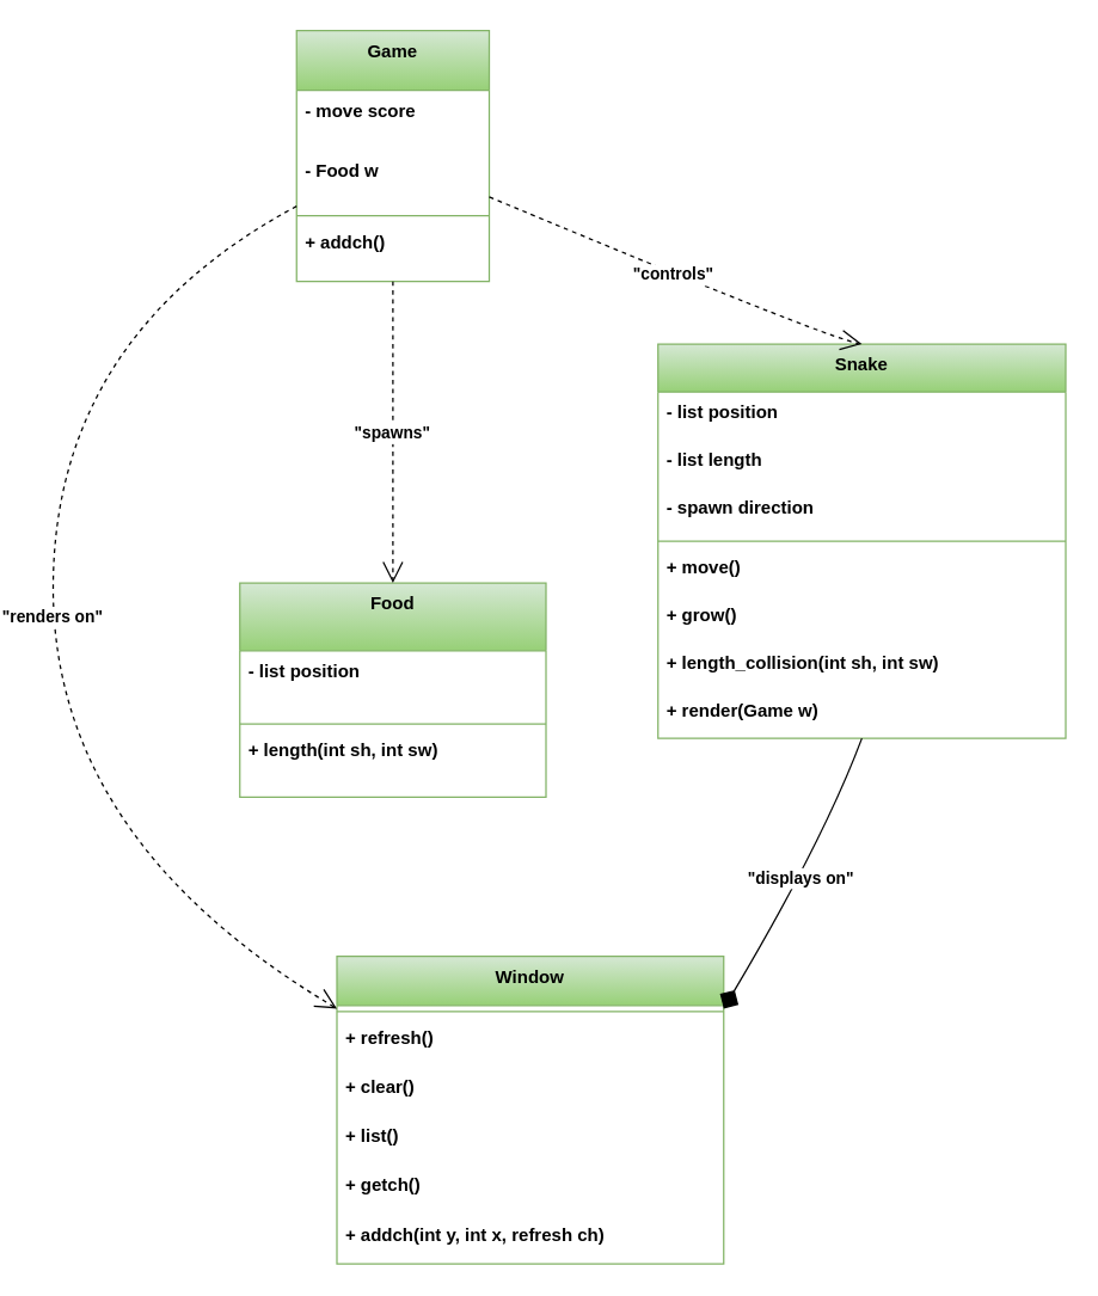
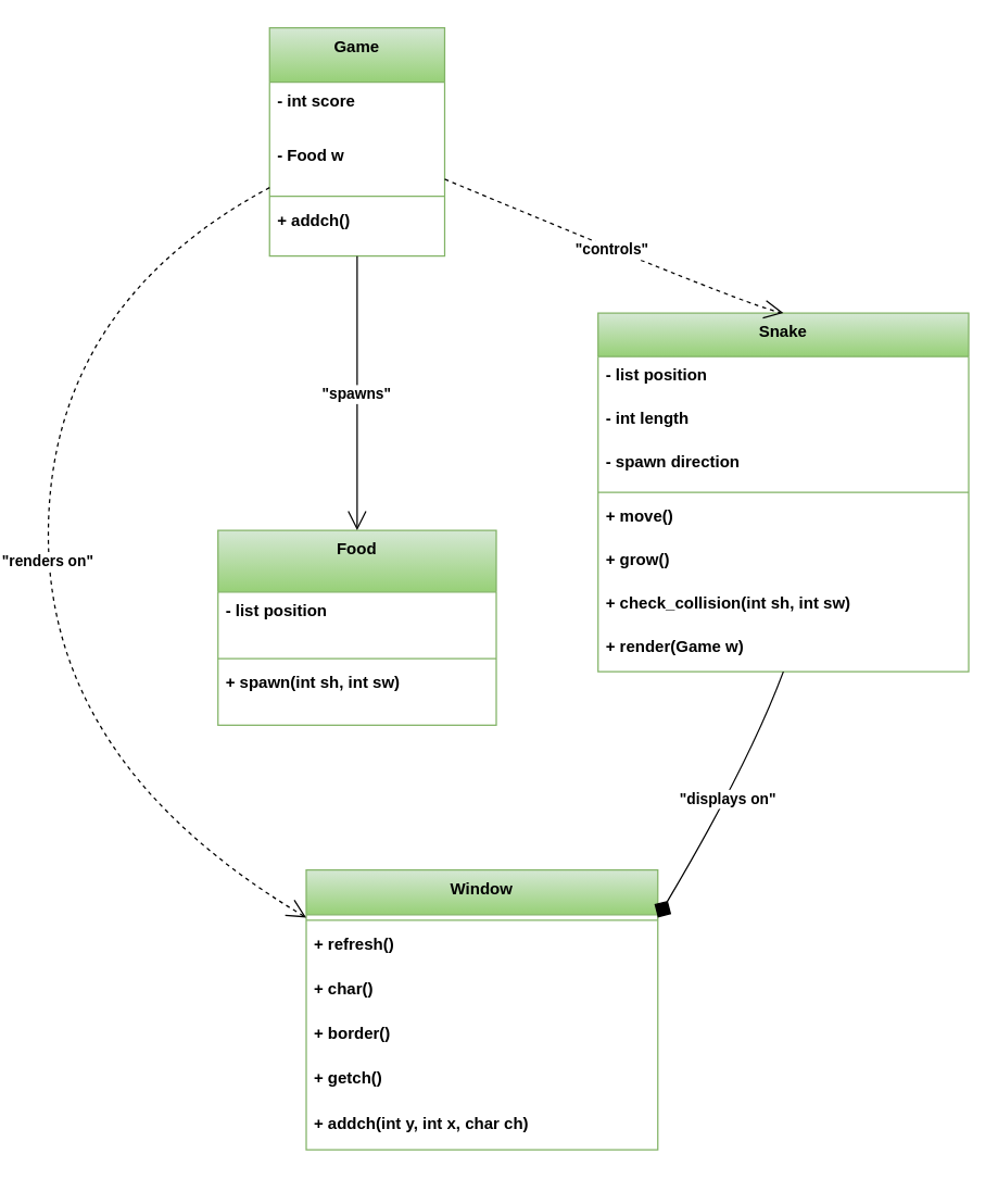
- <mxCell id="3" value="- move score" style="text;strokeColor=none;fillColor=none;align=left;verticalAlign=top;spacingLeft=4;spacingRight=4;overflow=hidden;rotatable=0;points=[[0,0.5],[1,0.5]];portConstraint=eastwest;fontStyle=1" vertex="1" parent="2"><mxGeometry y="40" width="129" height="40" as="geometry" /></mxCell>
+ <mxCell id="3" value="- int score" style="text;strokeColor=none;fillColor=none;align=left;verticalAlign=top;spacingLeft=4;spacingRight=4;overflow=hidden;rotatable=0;points=[[0,0.5],[1,0.5]];portConstraint=eastwest;fontStyle=1" vertex="1" parent="2"><mxGeometry y="40" width="129" height="40" as="geometry" /></mxCell>
- <mxCell id="28" value="&quot;spawns&quot;" style="curved=1;startArrow=none;endArrow=open;endSize=12;exitX=0.5;exitY=1;entryX=0.5;entryY=0;rounded=0;fontStyle=1;dashed=1;" edge="1" parent="1" source="2" target="16"><mxGeometry relative="1" as="geometry"><Array as="points" /></mxGeometry></mxCell>
+ <mxCell id="28" value="&quot;spawns&quot;" style="curved=1;startArrow=none;endArrow=open;endSize=12;exitX=0.5;exitY=1;entryX=0.5;entryY=0;rounded=0;fontStyle=1" edge="1" parent="1" source="2" target="16"><mxGeometry relative="1" as="geometry"><Array as="points" /></mxGeometry></mxCell>
- <mxCell id="9" value="- list length" style="text;strokeColor=none;fillColor=none;align=left;verticalAlign=top;spacingLeft=4;spacingRight=4;overflow=hidden;rotatable=0;points=[[0,0.5],[1,0.5]];portConstraint=eastwest;fontStyle=1" vertex="1" parent="7"><mxGeometry y="64" width="273" height="32" as="geometry" /></mxCell>
+ <mxCell id="9" value="- int length" style="text;strokeColor=none;fillColor=none;align=left;verticalAlign=top;spacingLeft=4;spacingRight=4;overflow=hidden;rotatable=0;points=[[0,0.5],[1,0.5]];portConstraint=eastwest;fontStyle=1" vertex="1" parent="7"><mxGeometry y="64" width="273" height="32" as="geometry" /></mxCell>
- <mxCell id="14" value="+ length_collision(int sh, int sw)" style="text;strokeColor=none;fillColor=none;align=left;verticalAlign=top;spacingLeft=4;spacingRight=4;overflow=hidden;rotatable=0;points=[[0,0.5],[1,0.5]];portConstraint=eastwest;fontStyle=1" vertex="1" parent="7"><mxGeometry y="200" width="273" height="32" as="geometry" /></mxCell>
+ <mxCell id="14" value="+ check_collision(int sh, int sw)" style="text;strokeColor=none;fillColor=none;align=left;verticalAlign=top;spacingLeft=4;spacingRight=4;overflow=hidden;rotatable=0;points=[[0,0.5],[1,0.5]];portConstraint=eastwest;fontStyle=1" vertex="1" parent="7"><mxGeometry y="200" width="273" height="32" as="geometry" /></mxCell>
- <mxCell id="19" value="+ length(int sh, int sw)" style="text;strokeColor=none;fillColor=none;align=left;verticalAlign=top;spacingLeft=4;spacingRight=4;overflow=hidden;rotatable=0;points=[[0,0.5],[1,0.5]];portConstraint=eastwest;fontStyle=1" vertex="1" parent="16"><mxGeometry y="98.333" width="205" height="45" as="geometry" /></mxCell>
+ <mxCell id="19" value="+ spawn(int sh, int sw)" style="text;strokeColor=none;fillColor=none;align=left;verticalAlign=top;spacingLeft=4;spacingRight=4;overflow=hidden;rotatable=0;points=[[0,0.5],[1,0.5]];portConstraint=eastwest;fontStyle=1" vertex="1" parent="16"><mxGeometry y="98.333" width="205" height="45" as="geometry" /></mxCell>
- <mxCell id="23" value="+ clear()" style="text;strokeColor=none;fillColor=none;align=left;verticalAlign=top;spacingLeft=4;spacingRight=4;overflow=hidden;rotatable=0;points=[[0,0.5],[1,0.5]];portConstraint=eastwest;fontStyle=1" vertex="1" parent="20"><mxGeometry y="73.923" width="259" height="33" as="geometry" /></mxCell>
+ <mxCell id="23" value="+ char()" style="text;strokeColor=none;fillColor=none;align=left;verticalAlign=top;spacingLeft=4;spacingRight=4;overflow=hidden;rotatable=0;points=[[0,0.5],[1,0.5]];portConstraint=eastwest;fontStyle=1" vertex="1" parent="20"><mxGeometry y="73.923" width="259" height="33" as="geometry" /></mxCell>
- <mxCell id="24" value="+ list()" style="text;strokeColor=none;fillColor=none;align=left;verticalAlign=top;spacingLeft=4;spacingRight=4;overflow=hidden;rotatable=0;points=[[0,0.5],[1,0.5]];portConstraint=eastwest;fontStyle=1" vertex="1" parent="20"><mxGeometry y="106.923" width="259" height="33" as="geometry" /></mxCell>
+ <mxCell id="24" value="+ border()" style="text;strokeColor=none;fillColor=none;align=left;verticalAlign=top;spacingLeft=4;spacingRight=4;overflow=hidden;rotatable=0;points=[[0,0.5],[1,0.5]];portConstraint=eastwest;fontStyle=1" vertex="1" parent="20"><mxGeometry y="106.923" width="259" height="33" as="geometry" /></mxCell>
- <mxCell id="26" value="+ addch(int y, int x, refresh ch)" style="text;strokeColor=none;fillColor=none;align=left;verticalAlign=top;spacingLeft=4;spacingRight=4;overflow=hidden;rotatable=0;points=[[0,0.5],[1,0.5]];portConstraint=eastwest;fontStyle=1" vertex="1" parent="20"><mxGeometry y="172.923" width="259" height="33" as="geometry" /></mxCell>
+ <mxCell id="26" value="+ addch(int y, int x, char ch)" style="text;strokeColor=none;fillColor=none;align=left;verticalAlign=top;spacingLeft=4;spacingRight=4;overflow=hidden;rotatable=0;points=[[0,0.5],[1,0.5]];portConstraint=eastwest;fontStyle=1" vertex="1" parent="20"><mxGeometry y="172.923" width="259" height="33" as="geometry" /></mxCell>
